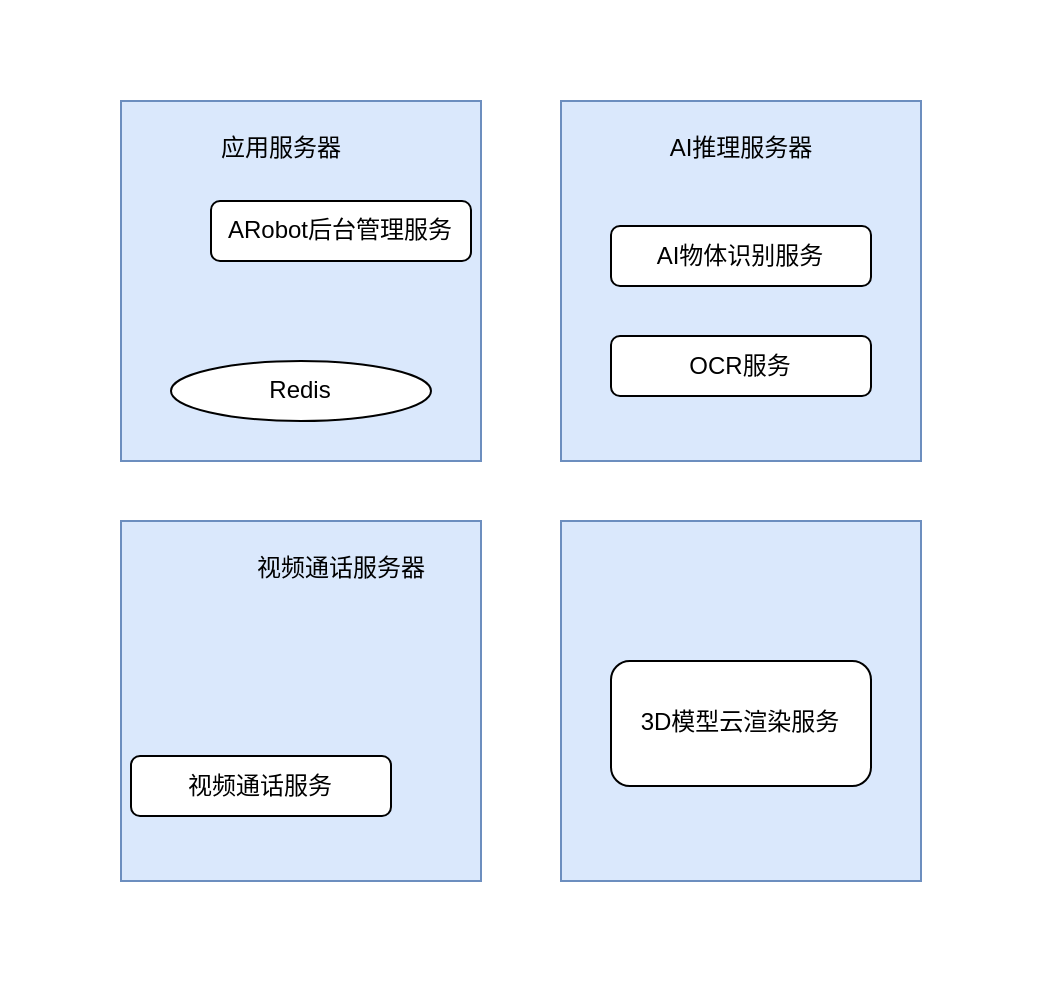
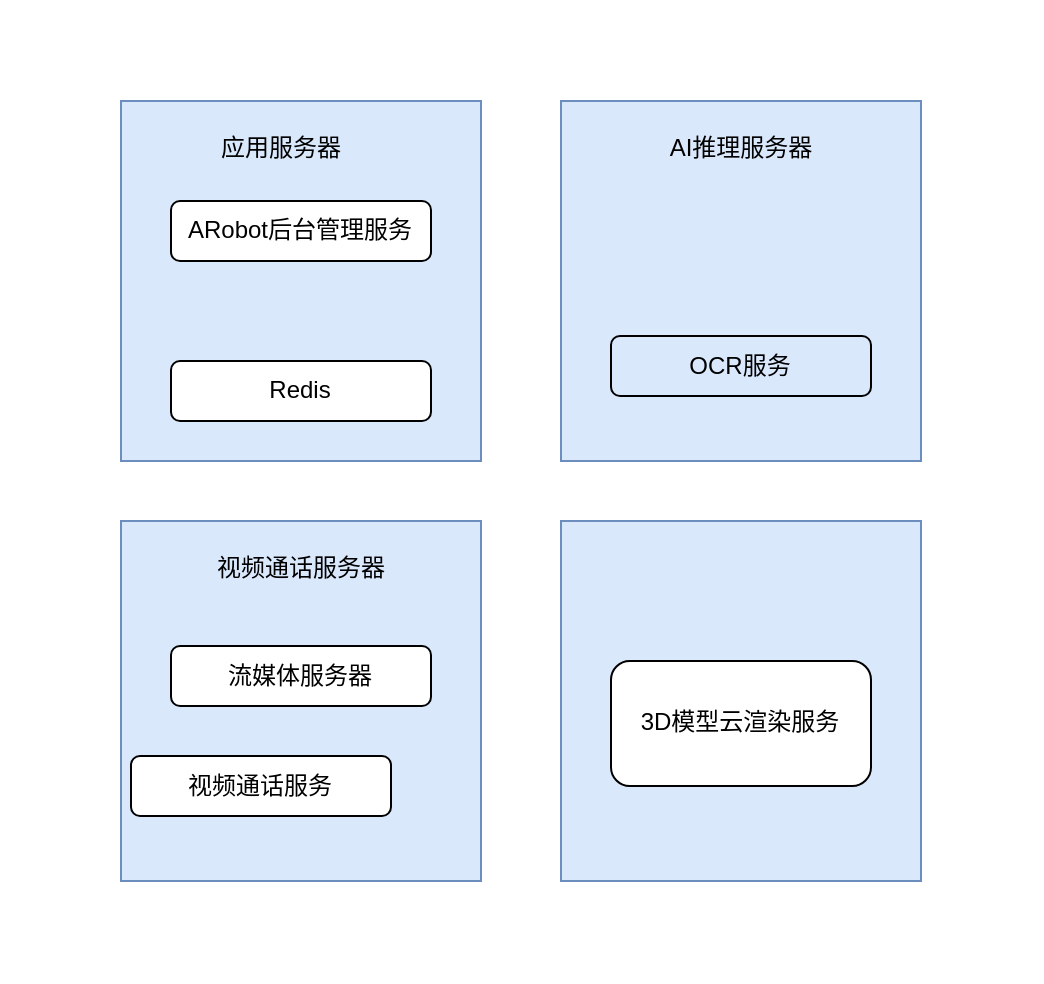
- <mxCell id="7" value="ARobot后台管理服务" style="rounded=1;whiteSpace=wrap;html=1;" parent="1" vertex="1"><mxGeometry x="105" y="100" width="130" height="30" as="geometry" /></mxCell>
+ <mxCell id="7" value="ARobot后台管理服务" style="rounded=1;whiteSpace=wrap;html=1;" parent="1" vertex="1"><mxGeometry x="85" y="100" width="130" height="30" as="geometry" /></mxCell>
- <mxCell id="10" value="AI物体识别服务" style="rounded=1;whiteSpace=wrap;html=1;" parent="1" vertex="1"><mxGeometry x="305" y="112.5" width="130" height="30" as="geometry" /></mxCell>
- <mxCell id="11" value="OCR服务" style="rounded=1;whiteSpace=wrap;html=1;" parent="1" vertex="1"><mxGeometry x="305" y="167.5" width="130" height="30" as="geometry" /></mxCell>
+ <mxCell id="11" value="OCR服务" style="rounded=1;whiteSpace=wrap;html=1;fillColor=#dae8fc;" parent="1" vertex="1"><mxGeometry x="305" y="167.5" width="130" height="30" as="geometry" /></mxCell>
- <mxCell id="9" value="Redis" style="ellipse;whiteSpace=wrap;html=1;" parent="1" vertex="1"><mxGeometry x="85" y="180" width="130" height="30" as="geometry" /></mxCell>
+ <mxCell id="9" value="Redis" style="rounded=1;whiteSpace=wrap;html=1;" parent="1" vertex="1"><mxGeometry x="85" y="180" width="130" height="30" as="geometry" /></mxCell>
- <mxCell id="16" value="视频通话服务器" style="text;html=1;align=center;" parent="1" vertex="1"><mxGeometry x="125" y="270" width="90" height="30" as="geometry" /></mxCell>
+ <mxCell id="16" value="视频通话服务器" style="text;html=1;align=center;" parent="1" vertex="1"><mxGeometry x="105" y="270" width="90" height="30" as="geometry" /></mxCell>
+ <mxCell id="12" value="流媒体服务器" style="rounded=1;whiteSpace=wrap;html=1;" parent="1" vertex="1"><mxGeometry x="85" y="322.5" width="130" height="30" as="geometry" /></mxCell>
